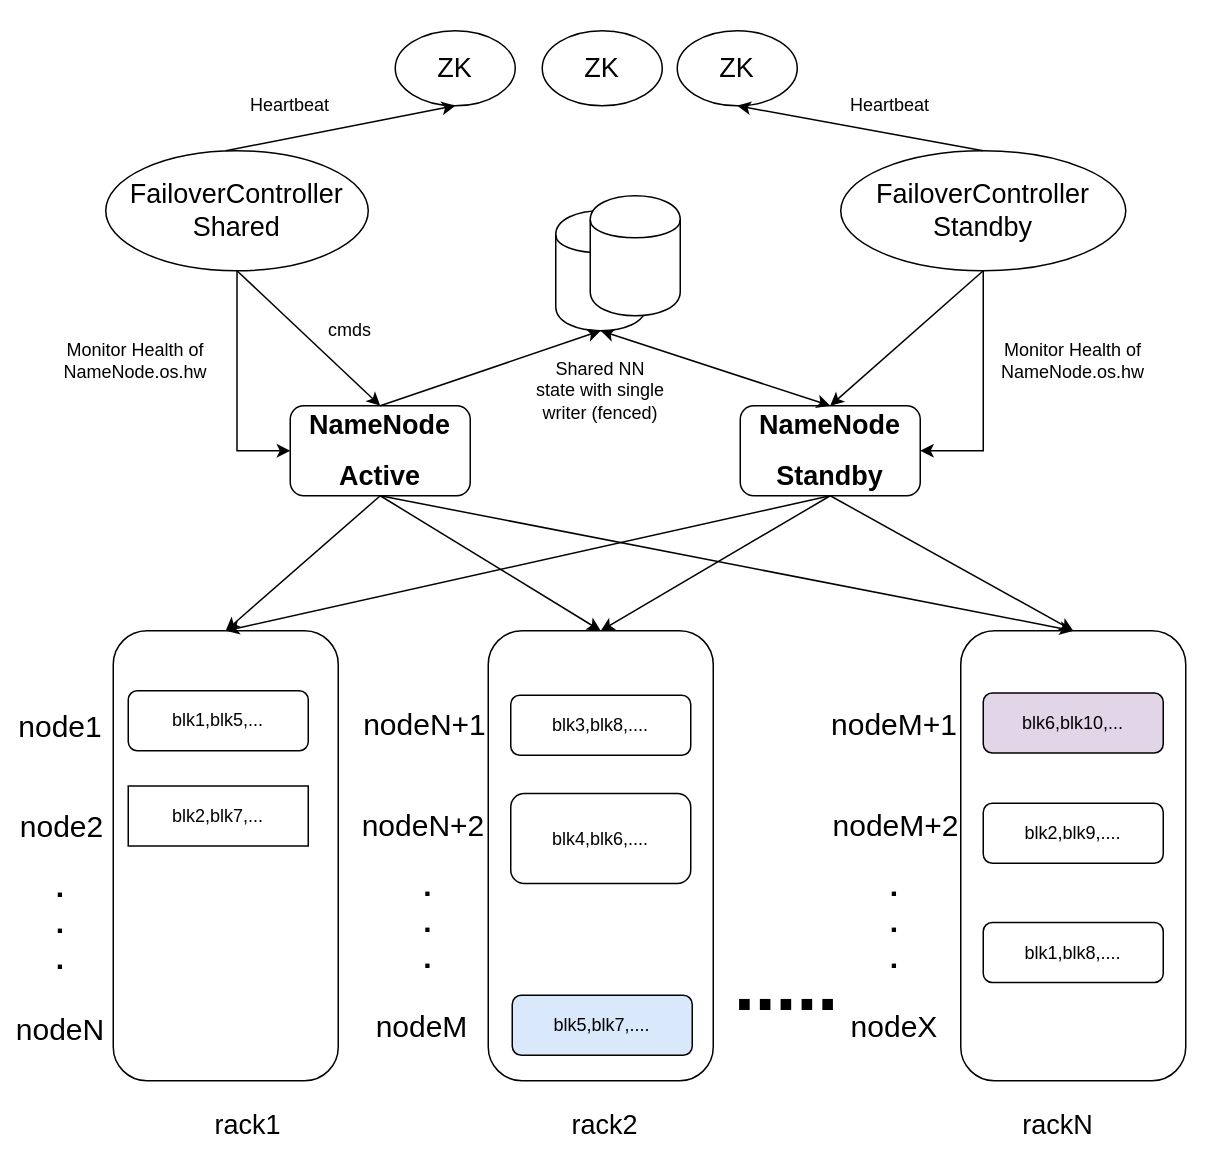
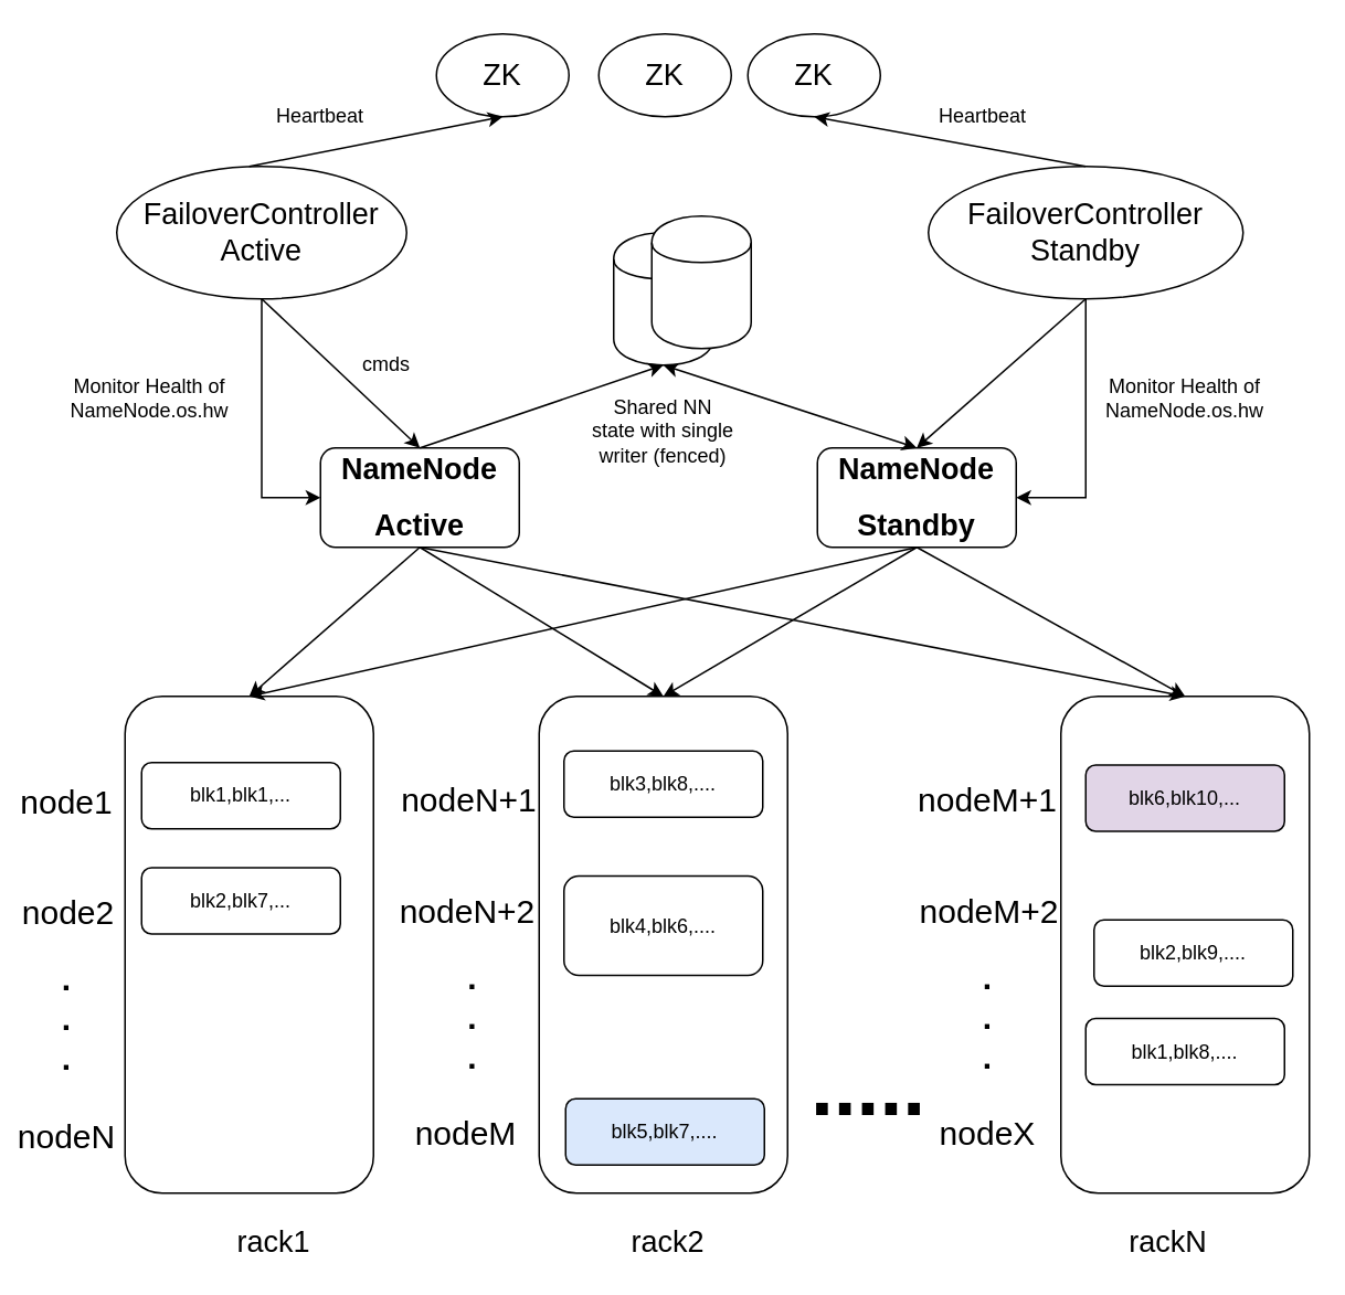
- <mxCell id="36" value="&lt;font style=&quot;font-size: 18px&quot;&gt;FailoverController&lt;br&gt;Shared&lt;/font&gt;&lt;br&gt;" style="ellipse;whiteSpace=wrap;html=1;" vertex="1" parent="1"><mxGeometry x="70" y="100" width="175" height="80" as="geometry" /></mxCell>
+ <mxCell id="36" value="&lt;font style=&quot;font-size: 18px&quot;&gt;FailoverController&lt;br&gt;Active&lt;/font&gt;&lt;br&gt;" style="ellipse;whiteSpace=wrap;html=1;" vertex="1" parent="1"><mxGeometry x="70" y="100" width="175" height="80" as="geometry" /></mxCell>
- <mxCell id="24" value="blk1,blk5,..." style="rounded=1;whiteSpace=wrap;html=1;" parent="1" vertex="1"><mxGeometry x="85" y="460" width="120" height="40" as="geometry" /></mxCell>
+ <mxCell id="24" value="blk1,blk1,..." style="rounded=1;whiteSpace=wrap;html=1;" parent="1" vertex="1"><mxGeometry x="85" y="460" width="120" height="40" as="geometry" /></mxCell>
- <mxCell id="26" value="blk3,blk8,...." style="rounded=1;whiteSpace=wrap;html=1;" parent="1" vertex="1"><mxGeometry x="340" y="463" width="120" height="40" as="geometry" /></mxCell>
+ <mxCell id="26" value="blk3,blk8,...." style="rounded=1;whiteSpace=wrap;html=1;" parent="1" vertex="1"><mxGeometry x="340" y="453" width="120" height="40" as="geometry" /></mxCell>
- <mxCell id="25" value="blk2,blk7,..." style="whiteSpace=wrap;html=1;rounded=0;" parent="1" vertex="1"><mxGeometry x="85" y="523.5" width="120" height="40" as="geometry" /></mxCell>
+ <mxCell id="25" value="blk2,blk7,..." style="rounded=1;whiteSpace=wrap;html=1;" parent="1" vertex="1"><mxGeometry x="85" y="523.5" width="120" height="40" as="geometry" /></mxCell>
- <mxCell id="30" value="blk2,blk9,...." style="rounded=1;whiteSpace=wrap;html=1;" parent="1" vertex="1"><mxGeometry x="655" y="535" width="120" height="40" as="geometry" /></mxCell>
+ <mxCell id="30" value="blk2,blk9,...." style="rounded=1;whiteSpace=wrap;html=1;" parent="1" vertex="1"><mxGeometry x="660" y="555" width="120" height="40" as="geometry" /></mxCell>
